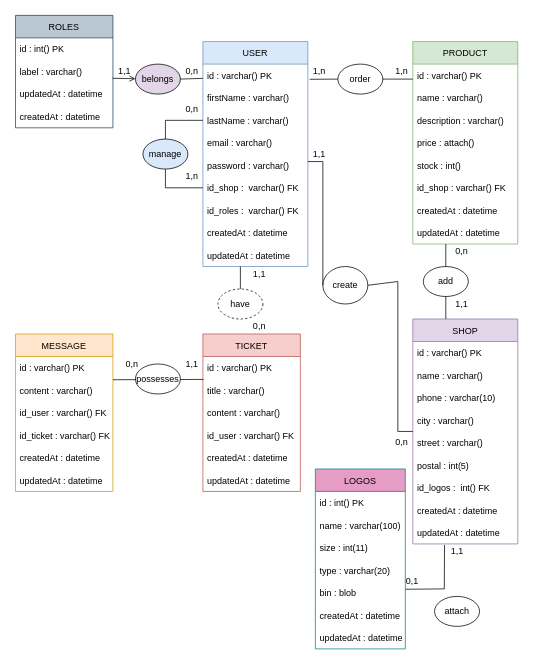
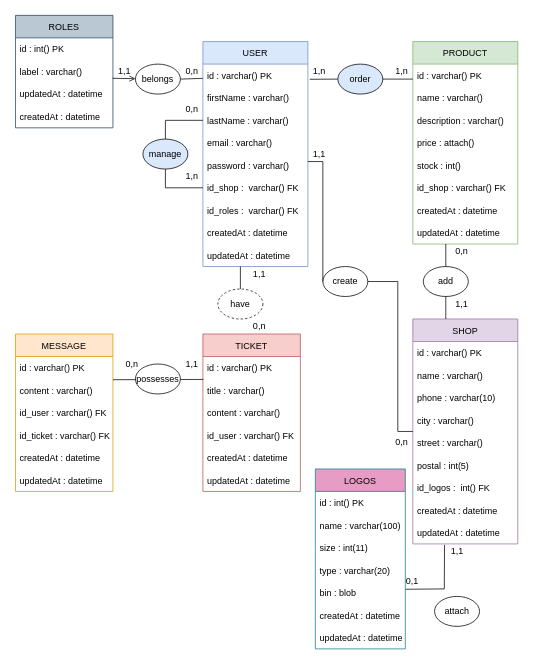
- <mxCell id="90" value="belongs" style="ellipse;whiteSpace=wrap;html=1;fillColor=#e1d5e7;" parent="1" vertex="1"><mxGeometry x="180" y="85" width="60" height="40" as="geometry" /></mxCell>
+ <mxCell id="90" value="belongs" style="ellipse;whiteSpace=wrap;html=1;" parent="1" vertex="1"><mxGeometry x="180" y="85" width="60" height="40" as="geometry" /></mxCell>
- <mxCell id="68" value="order" style="ellipse;whiteSpace=wrap;html=1;" parent="1" vertex="1"><mxGeometry x="450" y="85" width="60" height="40" as="geometry" /></mxCell>
+ <mxCell id="68" value="order" style="ellipse;whiteSpace=wrap;html=1;fillColor=#dae8fc;" parent="1" vertex="1"><mxGeometry x="450" y="85" width="60" height="40" as="geometry" /></mxCell>
- <mxCell id="62" value="create" style="ellipse;whiteSpace=wrap;html=1;" parent="1" vertex="1"><mxGeometry x="430" y="355" width="60" height="50" as="geometry" /></mxCell>
+ <mxCell id="62" value="create" style="ellipse;whiteSpace=wrap;html=1;" parent="1" vertex="1"><mxGeometry x="430" y="355" width="60" height="40" as="geometry" /></mxCell>
